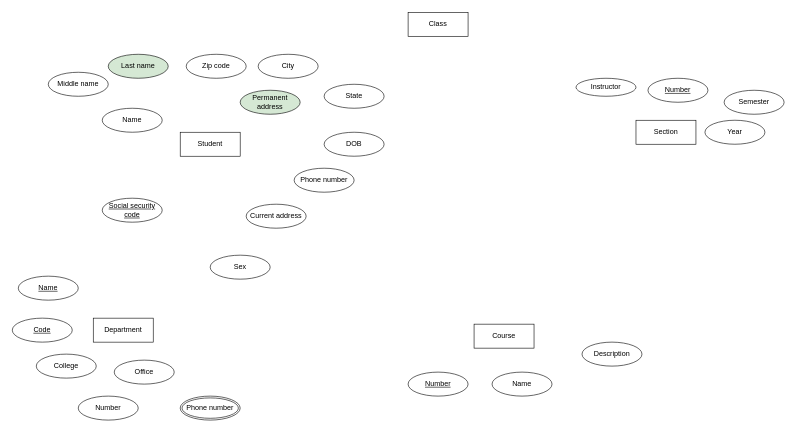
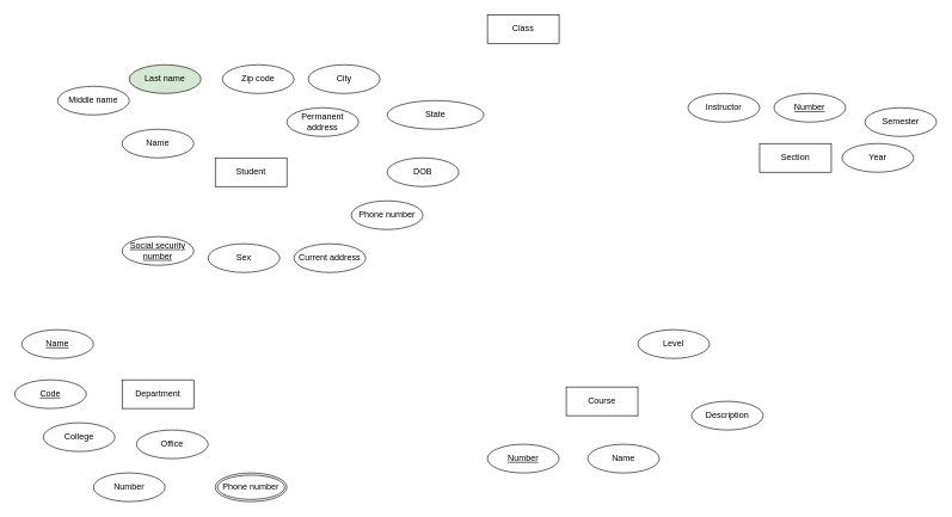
- <mxCell id="29" value="Instructor" style="ellipse;whiteSpace=wrap;html=1;align=center;" vertex="1" parent="1"><mxGeometry x="960" y="130" width="100" height="30" as="geometry" /></mxCell>
+ <mxCell id="29" value="Instructor" style="ellipse;whiteSpace=wrap;html=1;align=center;" vertex="1" parent="1"><mxGeometry x="960" y="130" width="100" height="40" as="geometry" /></mxCell>
- <mxCell id="14" value="State" style="ellipse;whiteSpace=wrap;html=1;align=center;" vertex="1" parent="1"><mxGeometry x="540" y="140" width="100" height="40" as="geometry" /></mxCell>
+ <mxCell id="14" value="State" style="ellipse;whiteSpace=wrap;html=1;align=center;" vertex="1" parent="1"><mxGeometry x="540" y="140" width="135" height="40" as="geometry" /></mxCell>
- <mxCell id="6" value="Permanent address" style="ellipse;whiteSpace=wrap;html=1;align=center;fillColor=#d5e8d4;" vertex="1" parent="1"><mxGeometry x="400" y="150" width="100" height="40" as="geometry" /></mxCell>
+ <mxCell id="6" value="Permanent address" style="ellipse;whiteSpace=wrap;html=1;align=center;" vertex="1" parent="1"><mxGeometry x="400" y="150" width="100" height="40" as="geometry" /></mxCell>
- <mxCell id="4" value="Social security code" style="ellipse;whiteSpace=wrap;html=1;align=center;fontStyle=4;" vertex="1" parent="1"><mxGeometry x="170" y="330" width="100" height="40" as="geometry" /></mxCell>
+ <mxCell id="4" value="Social security number" style="ellipse;whiteSpace=wrap;html=1;align=center;fontStyle=4;" vertex="1" parent="1"><mxGeometry x="170" y="330" width="100" height="40" as="geometry" /></mxCell>
- <mxCell id="9" value="Sex" style="ellipse;whiteSpace=wrap;html=1;align=center;" vertex="1" parent="1"><mxGeometry x="350" y="425" width="100" height="40" as="geometry" /></mxCell>
+ <mxCell id="9" value="Sex" style="ellipse;whiteSpace=wrap;html=1;align=center;" vertex="1" parent="1"><mxGeometry x="290" y="340" width="100" height="40" as="geometry" /></mxCell>
+ <mxCell id="28" value="Level" style="ellipse;whiteSpace=wrap;html=1;align=center;" vertex="1" parent="1"><mxGeometry x="890" y="460" width="100" height="40" as="geometry" /></mxCell>
- <mxCell id="10" value="Department" style="whiteSpace=wrap;html=1;align=center;" vertex="1" parent="1"><mxGeometry x="155" y="530" width="100" height="40" as="geometry" /></mxCell>
+ <mxCell id="10" value="Department" style="whiteSpace=wrap;html=1;align=center;" vertex="1" parent="1"><mxGeometry x="170" y="530" width="100" height="40" as="geometry" /></mxCell>
- <mxCell id="27" value="Description" style="ellipse;whiteSpace=wrap;html=1;align=center;" vertex="1" parent="1"><mxGeometry x="970" y="570" width="100" height="40" as="geometry" /></mxCell>
+ <mxCell id="27" value="Description" style="ellipse;whiteSpace=wrap;html=1;align=center;" vertex="1" parent="1"><mxGeometry x="965" y="560" width="100" height="40" as="geometry" /></mxCell>
